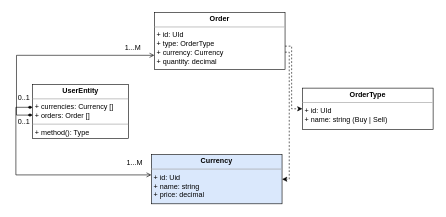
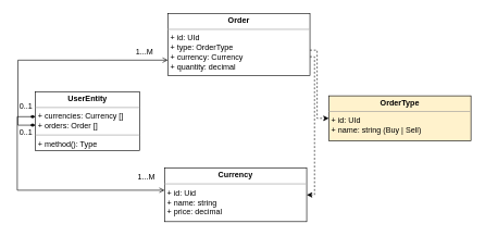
- <mxCell id="8" value="&lt;p style=&quot;margin:0px;margin-top:4px;text-align:center;&quot;&gt;&lt;b&gt;OrderType&lt;/b&gt;&lt;/p&gt;&lt;hr size=&quot;1&quot;&gt;&lt;p style=&quot;margin:0px;margin-left:4px;&quot;&gt;+ id: UId&lt;/p&gt;&lt;p style=&quot;margin:0px;margin-left:4px;&quot;&gt;+ name: string (Buy | Sell)&lt;/p&gt;" style="verticalAlign=top;align=left;overflow=fill;fontSize=12;fontFamily=Helvetica;html=1;" vertex="1" parent="1"><mxGeometry x="504" y="146" width="218" height="69" as="geometry" /></mxCell>
+ <mxCell id="8" value="&lt;p style=&quot;margin:0px;margin-top:4px;text-align:center;&quot;&gt;&lt;b&gt;OrderType&lt;/b&gt;&lt;/p&gt;&lt;hr size=&quot;1&quot;&gt;&lt;p style=&quot;margin:0px;margin-left:4px;&quot;&gt;+ id: UId&lt;/p&gt;&lt;p style=&quot;margin:0px;margin-left:4px;&quot;&gt;+ name: string (Buy | Sell)&lt;/p&gt;" style="verticalAlign=top;align=left;overflow=fill;fontSize=12;fontFamily=Helvetica;html=1;fillColor=#fff2cc;" vertex="1" parent="1"><mxGeometry x="504" y="146" width="218" height="69" as="geometry" /></mxCell>
- <mxCell id="9" value="&lt;p style=&quot;margin:0px;margin-top:4px;text-align:center;&quot;&gt;&lt;b&gt;Currency&lt;/b&gt;&lt;/p&gt;&lt;hr size=&quot;1&quot;&gt;&lt;p style=&quot;margin:0px;margin-left:4px;&quot;&gt;+ id: Uid&lt;/p&gt;&lt;p style=&quot;margin:0px;margin-left:4px;&quot;&gt;+ name: string&lt;/p&gt;&lt;p style=&quot;margin:0px;margin-left:4px;&quot;&gt;+ price: decimal&lt;/p&gt;" style="verticalAlign=top;align=left;overflow=fill;fontSize=12;fontFamily=Helvetica;html=1;fillColor=#dae8fc;" vertex="1" parent="1"><mxGeometry x="252" y="257" width="218" height="82" as="geometry" /></mxCell>
+ <mxCell id="9" value="&lt;p style=&quot;margin:0px;margin-top:4px;text-align:center;&quot;&gt;&lt;b&gt;Currency&lt;/b&gt;&lt;/p&gt;&lt;hr size=&quot;1&quot;&gt;&lt;p style=&quot;margin:0px;margin-left:4px;&quot;&gt;+ id: Uid&lt;/p&gt;&lt;p style=&quot;margin:0px;margin-left:4px;&quot;&gt;+ name: string&lt;/p&gt;&lt;p style=&quot;margin:0px;margin-left:4px;&quot;&gt;+ price: decimal&lt;/p&gt;" style="verticalAlign=top;align=left;overflow=fill;fontSize=12;fontFamily=Helvetica;html=1;" vertex="1" parent="1"><mxGeometry x="252" y="257" width="218" height="82" as="geometry" /></mxCell>
